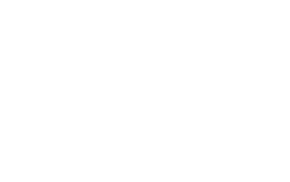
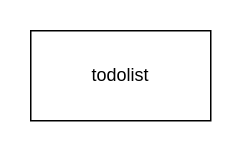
+ <mxCell id="2" value="todolist" style="rounded=0;whiteSpace=wrap;html=1;" vertex="1" parent="1"><mxGeometry x="20" y="20" width="120" height="60" as="geometry" /></mxCell>
